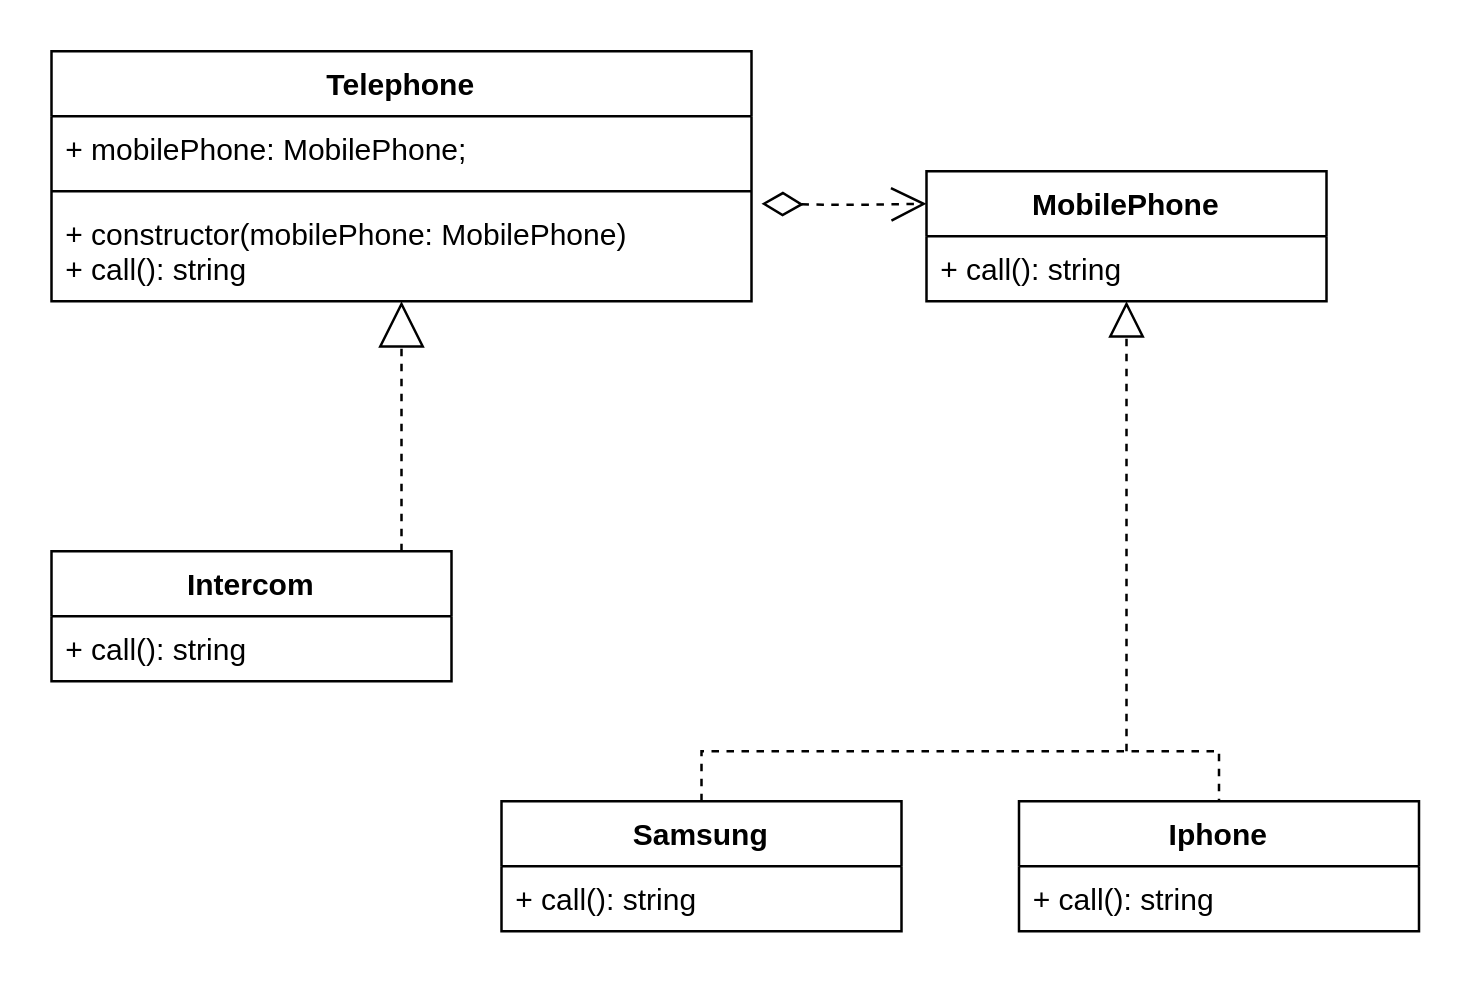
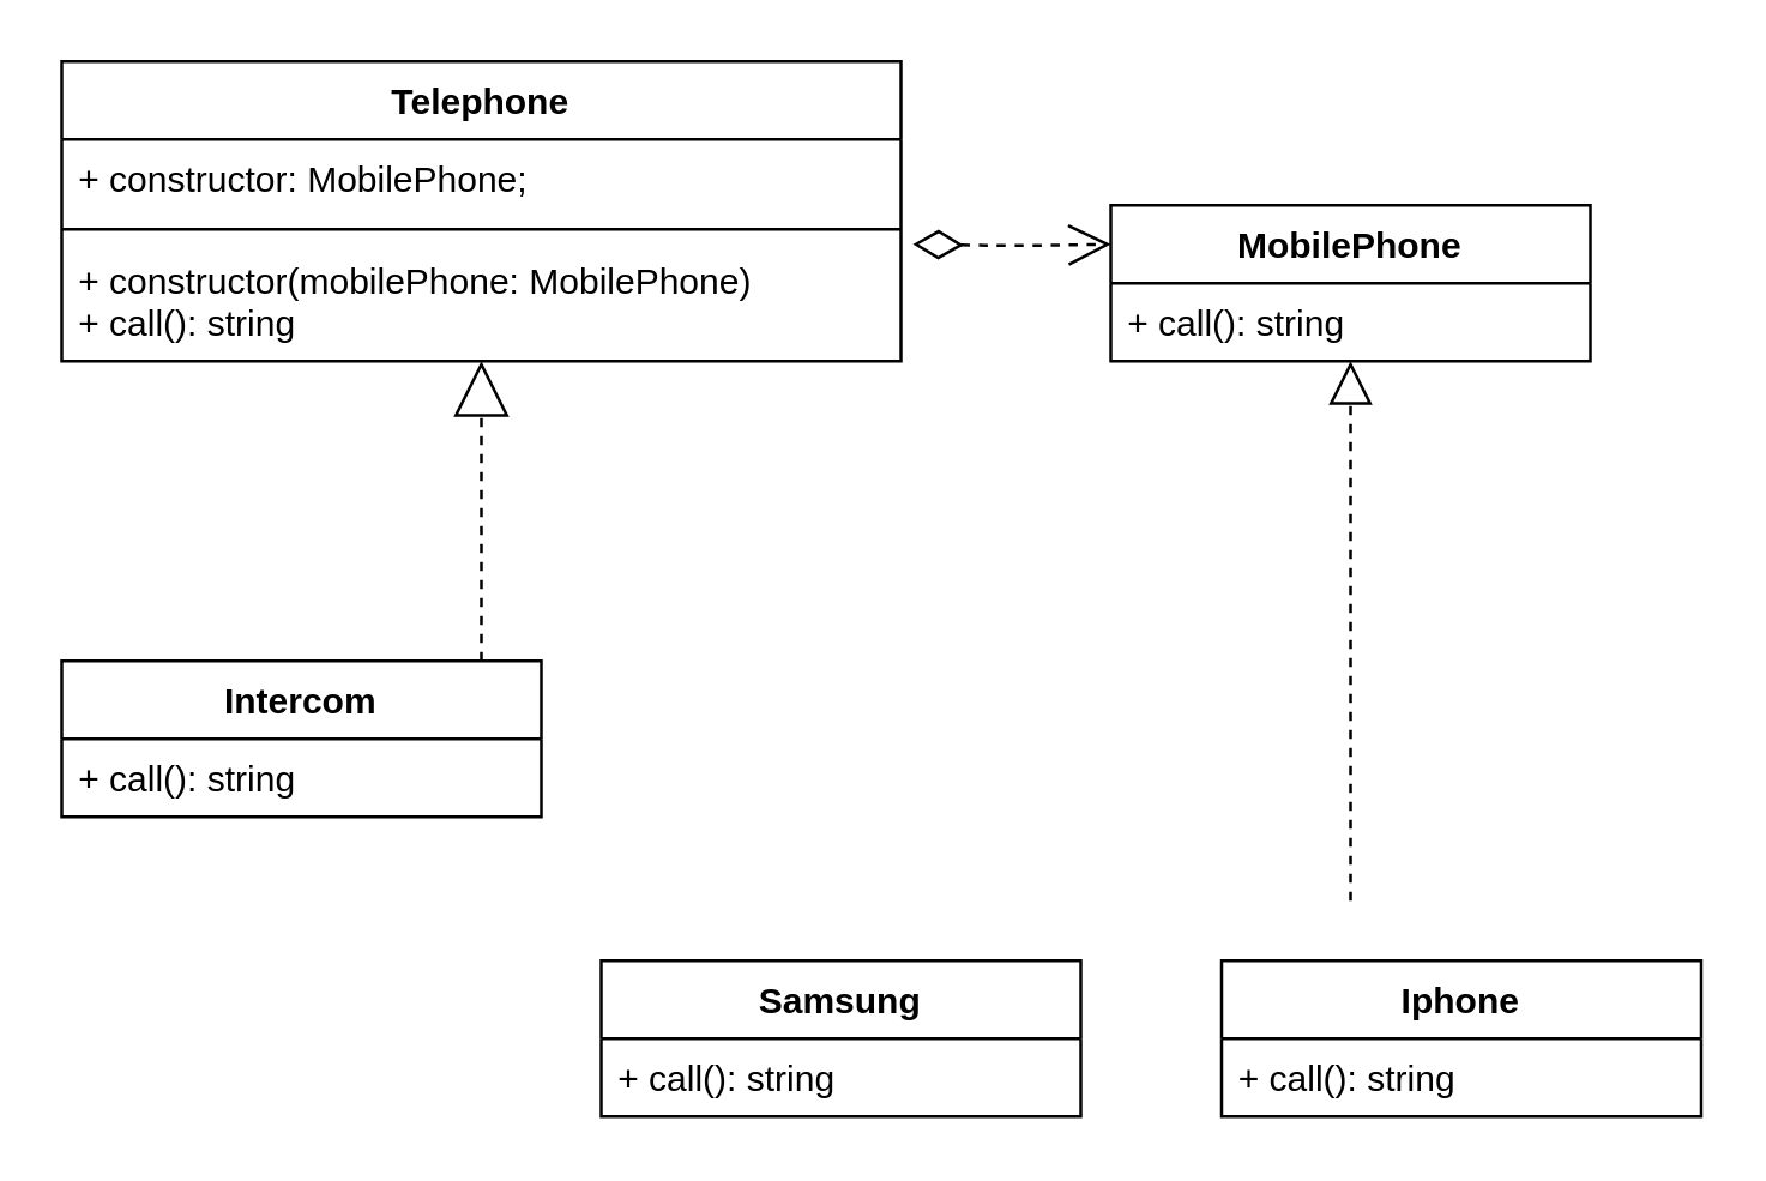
- <mxCell id="3" value="+ mobilePhone: MobilePhone;" style="text;strokeColor=none;fillColor=none;align=left;verticalAlign=top;spacingLeft=4;spacingRight=4;overflow=hidden;rotatable=0;points=[[0,0.5],[1,0.5]];portConstraint=eastwest;" vertex="1" parent="2"><mxGeometry y="26" width="280" height="26" as="geometry" /></mxCell>
+ <mxCell id="3" value="+ constructor: MobilePhone;" style="text;strokeColor=none;fillColor=none;align=left;verticalAlign=top;spacingLeft=4;spacingRight=4;overflow=hidden;rotatable=0;points=[[0,0.5],[1,0.5]];portConstraint=eastwest;" vertex="1" parent="2"><mxGeometry y="26" width="280" height="26" as="geometry" /></mxCell>
- <mxCell id="12" style="edgeStyle=orthogonalEdgeStyle;rounded=0;orthogonalLoop=1;jettySize=auto;html=1;exitX=0.5;exitY=0;exitDx=0;exitDy=0;entryX=0.5;entryY=0;entryDx=0;entryDy=0;endArrow=none;endFill=0;dashed=1;" edge="1" parent="1" source="13" target="10"><mxGeometry relative="1" as="geometry" /></mxCell>
